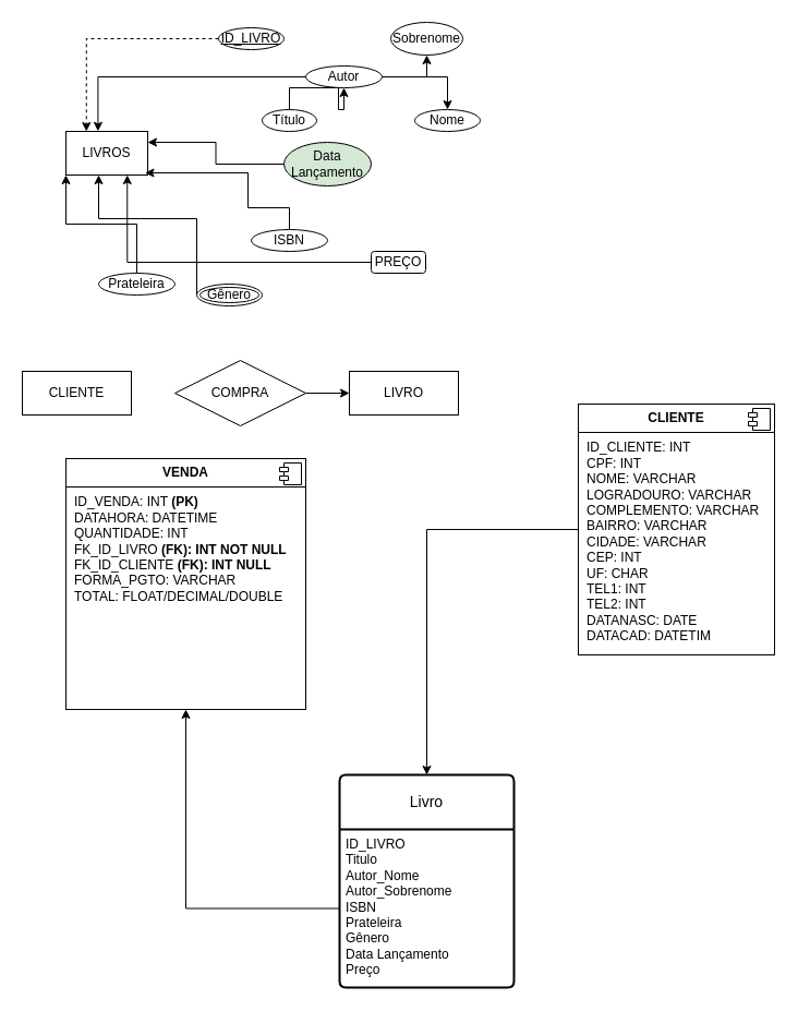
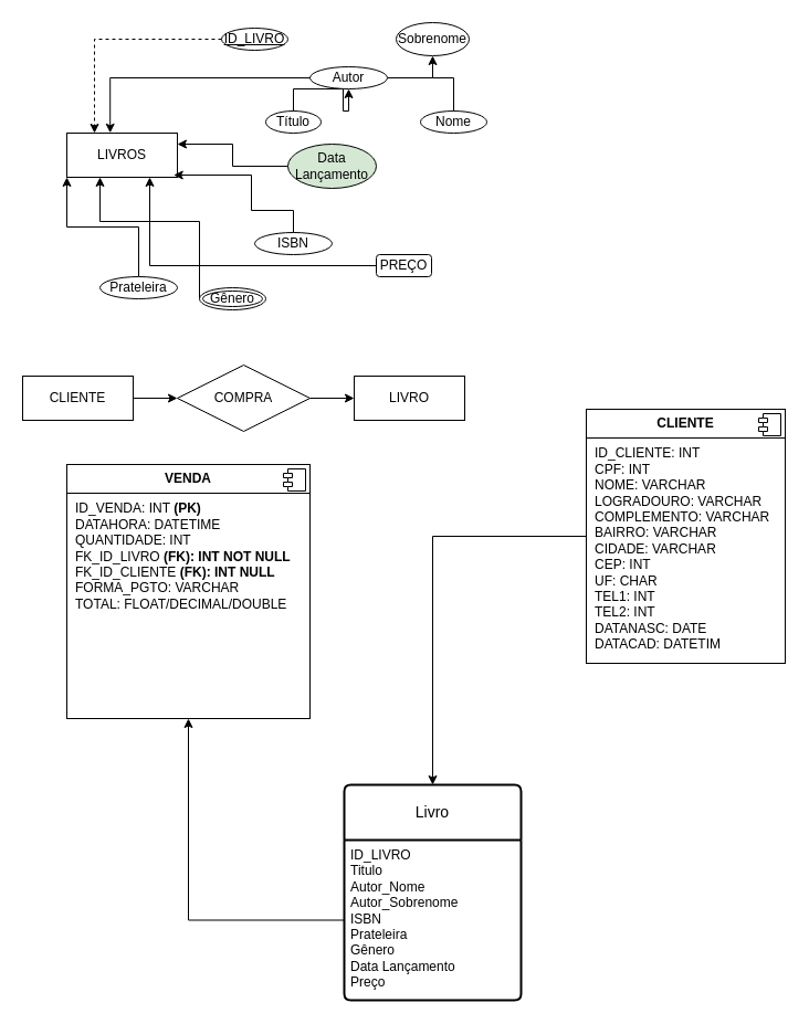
- <mxCell id="15" style="edgeStyle=orthogonalEdgeStyle;rounded=0;orthogonalLoop=1;jettySize=auto;html=1;" parent="1" source="16" target="13" edge="1"><mxGeometry relative="1" as="geometry" /></mxCell>
+ <mxCell id="15" style="edgeStyle=orthogonalEdgeStyle;rounded=0;orthogonalLoop=1;jettySize=auto;html=1;endArrow=none;" parent="1" source="16" target="13" edge="1"><mxGeometry relative="1" as="geometry" /></mxCell>
- <mxCell id="2" value="LIVROS" style="whiteSpace=wrap;html=1;align=center;" parent="1" vertex="1"><mxGeometry x="60" y="120" width="75" height="40" as="geometry" /></mxCell>
+ <mxCell id="2" value="LIVROS" style="whiteSpace=wrap;html=1;align=center;" parent="1" vertex="1"><mxGeometry x="60" y="120" width="100" height="40" as="geometry" /></mxCell>
+ <mxCell id="24" value="" style="edgeStyle=orthogonalEdgeStyle;rounded=0;orthogonalLoop=1;jettySize=auto;html=1;" parent="1" source="25" target="27" edge="1"><mxGeometry relative="1" as="geometry" /></mxCell>
